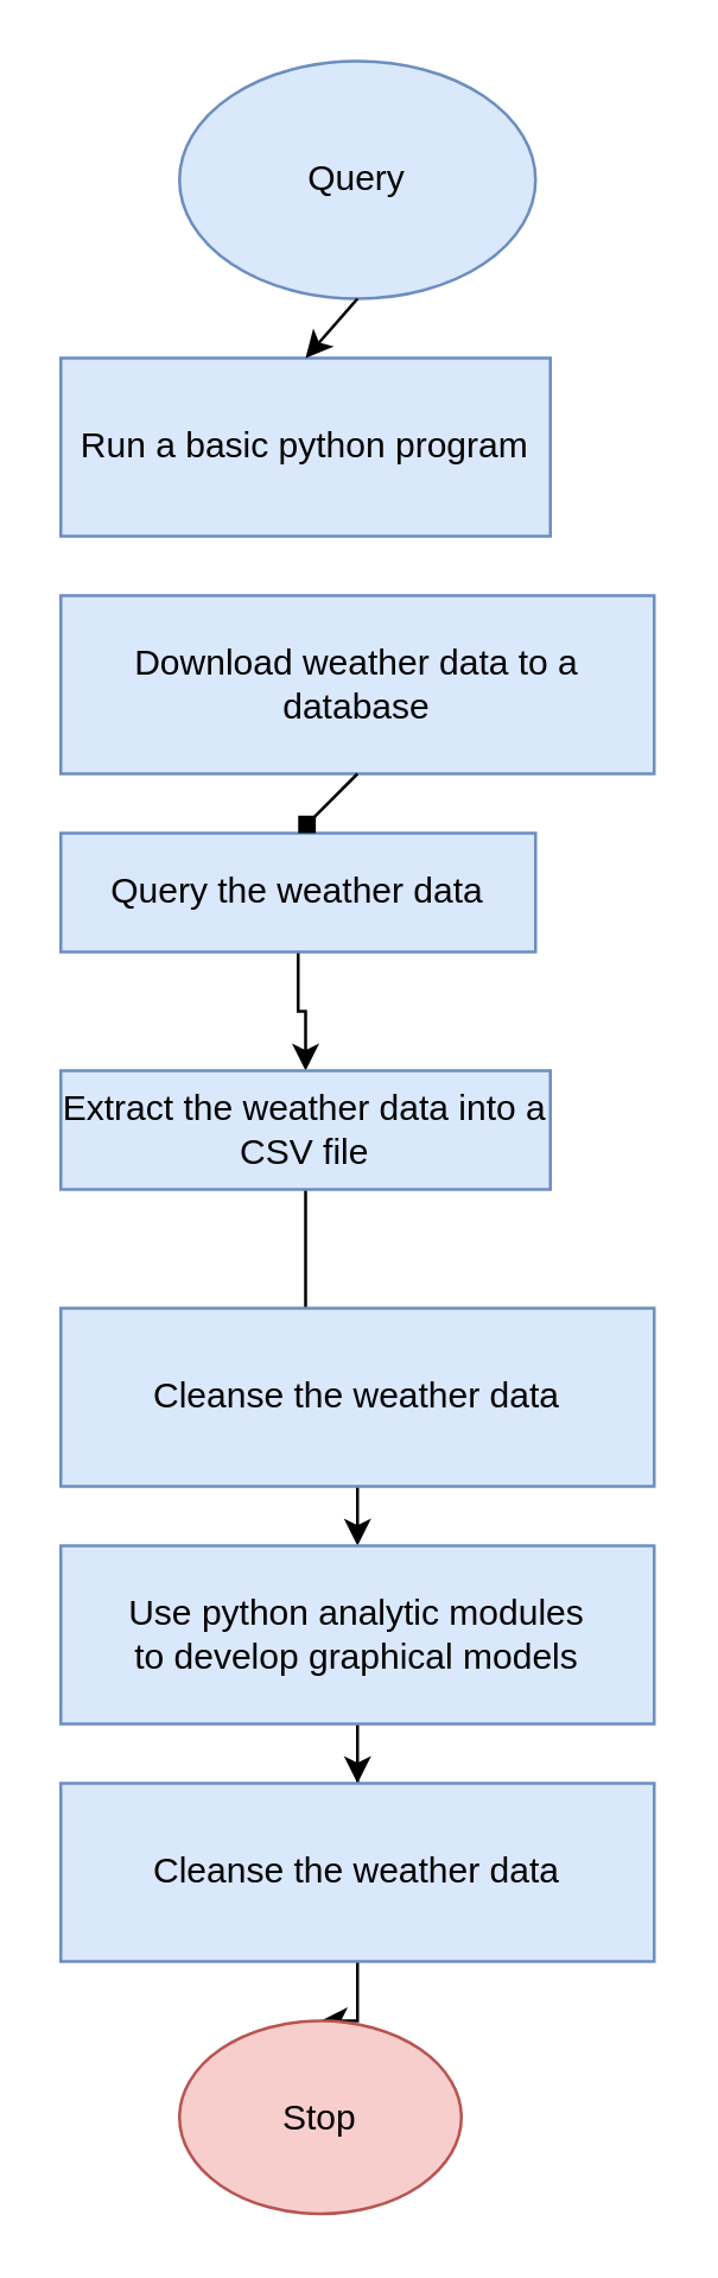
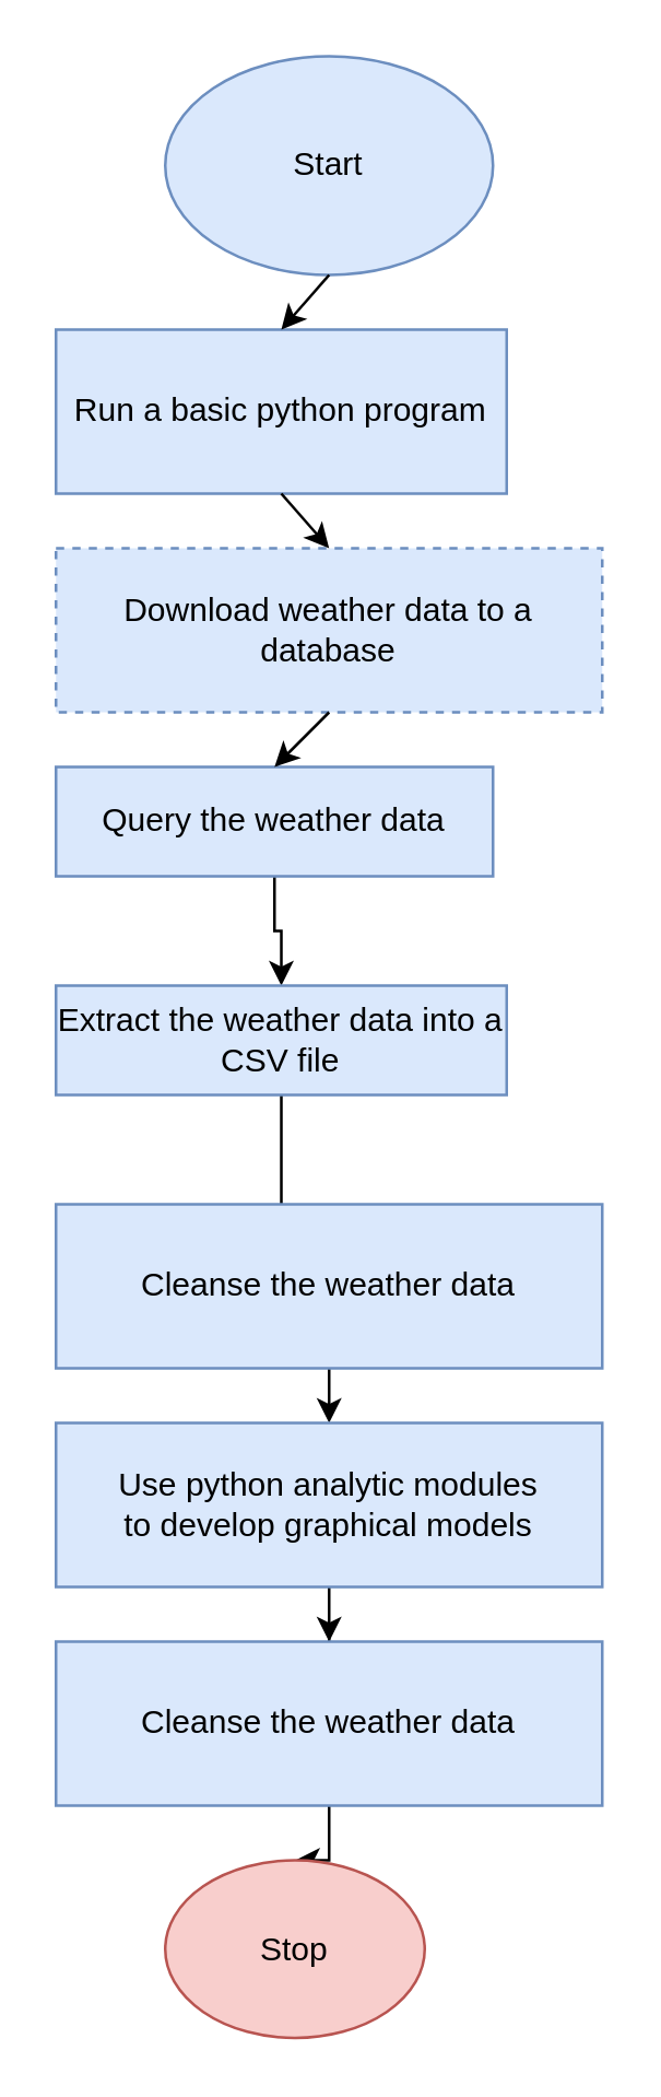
- <mxCell id="13" value="Query" style="ellipse;whiteSpace=wrap;html=1;fillColor=#dae8fc;strokeColor=#6c8ebf;" vertex="1" parent="1"><mxGeometry x="60" y="20" width="120" height="80" as="geometry" /></mxCell>
+ <mxCell id="13" value="Start" style="ellipse;whiteSpace=wrap;html=1;fillColor=#dae8fc;strokeColor=#6c8ebf;" vertex="1" parent="1"><mxGeometry x="60" y="20" width="120" height="80" as="geometry" /></mxCell>
+ <mxCell id="16" value="" style="endArrow=classic;html=1;rounded=0;exitX=0.5;exitY=1;exitDx=0;exitDy=0;entryX=0.5;entryY=0;entryDx=0;entryDy=0;" edge="1" parent="1" source="2" target="3"><mxGeometry width="50" height="50" relative="1" as="geometry"><mxPoint x="50" y="280" as="sourcePoint" /><mxPoint x="100" y="230" as="targetPoint" /></mxGeometry></mxCell>
- <mxCell id="3" value="Download weather data to a database" style="rounded=0;whiteSpace=wrap;html=1;labelBackgroundColor=none;fillColor=#dae8fc;strokeColor=#6c8ebf;" vertex="1" parent="1"><mxGeometry x="20" y="200" width="200" height="60" as="geometry" /></mxCell>
+ <mxCell id="3" value="Download weather data to a database" style="rounded=0;whiteSpace=wrap;html=1;labelBackgroundColor=none;fillColor=#dae8fc;strokeColor=#6c8ebf;dashed=1;" vertex="1" parent="1"><mxGeometry x="20" y="200" width="200" height="60" as="geometry" /></mxCell>
- <mxCell id="17" value="" style="endArrow=diamond;html=1;rounded=0;exitX=0.5;exitY=1;exitDx=0;exitDy=0;entryX=0.5;entryY=0;entryDx=0;entryDy=0;" edge="1" parent="1" source="3" target="5"><mxGeometry width="50" height="50" relative="1" as="geometry"><mxPoint x="50" y="280" as="sourcePoint" /><mxPoint x="100" y="230" as="targetPoint" /></mxGeometry></mxCell>
+ <mxCell id="17" value="" style="endArrow=classic;html=1;rounded=0;exitX=0.5;exitY=1;exitDx=0;exitDy=0;entryX=0.5;entryY=0;entryDx=0;entryDy=0;" edge="1" parent="1" source="3" target="5"><mxGeometry width="50" height="50" relative="1" as="geometry"><mxPoint x="50" y="280" as="sourcePoint" /><mxPoint x="100" y="230" as="targetPoint" /></mxGeometry></mxCell>
